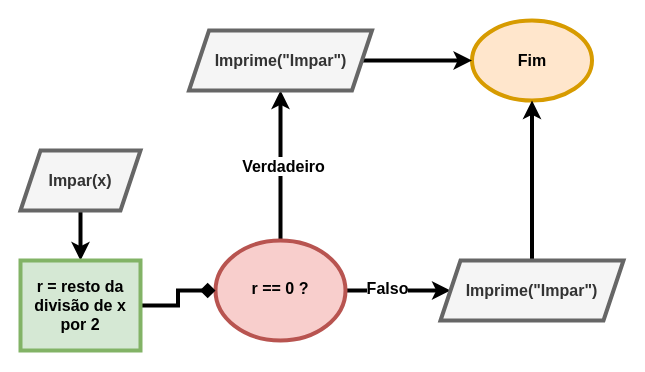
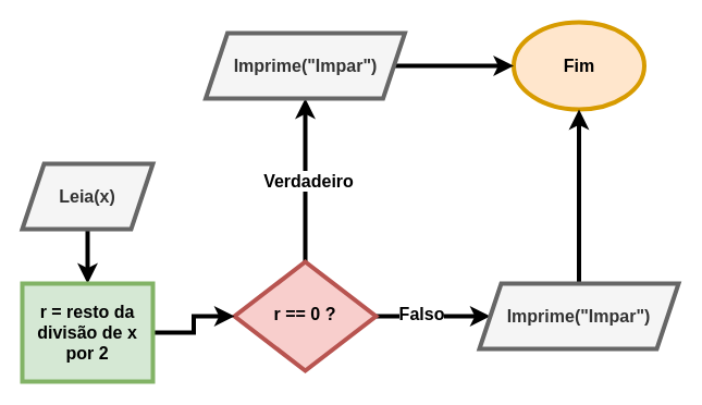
- <mxCell id="8" value="Impar(x)" style="shape=parallelogram;perimeter=parallelogramPerimeter;whiteSpace=wrap;html=1;fixedSize=1;strokeWidth=4;fontSize=16;fontStyle=1;fillColor=#f5f5f5;fontColor=#333333;strokeColor=#666666;" vertex="1" parent="1"><mxGeometry x="20" y="150" width="120" height="60" as="geometry" /></mxCell>
+ <mxCell id="8" value="Leia(x)" style="shape=parallelogram;perimeter=parallelogramPerimeter;whiteSpace=wrap;html=1;fixedSize=1;strokeWidth=4;fontSize=16;fontStyle=1;fillColor=#f5f5f5;fontColor=#333333;strokeColor=#666666;" vertex="1" parent="1"><mxGeometry x="20" y="150" width="120" height="60" as="geometry" /></mxCell>
- <mxCell id="9" style="edgeStyle=orthogonalEdgeStyle;rounded=0;orthogonalLoop=1;jettySize=auto;html=1;exitX=1;exitY=0.5;exitDx=0;exitDy=0;strokeWidth=4;fontSize=16;fontStyle=1;endArrow=diamond;" edge="1" parent="1" source="10" target="6"><mxGeometry relative="1" as="geometry" /></mxCell>
+ <mxCell id="9" style="edgeStyle=orthogonalEdgeStyle;rounded=0;orthogonalLoop=1;jettySize=auto;html=1;exitX=1;exitY=0.5;exitDx=0;exitDy=0;strokeWidth=4;fontSize=16;fontStyle=1" edge="1" parent="1" source="10" target="6"><mxGeometry relative="1" as="geometry" /></mxCell>
- <mxCell id="6" value="r == 0 ?" style="ellipse;whiteSpace=wrap;html=1;shadow=0;fontFamily=Helvetica;fontSize=16;align=center;strokeWidth=4;spacing=6;spacingTop=-4;fontStyle=1;fillColor=#f8cecc;strokeColor=#b85450;" parent="1" vertex="1"><mxGeometry x="215" y="240" width="130" height="100" as="geometry" /></mxCell>
+ <mxCell id="6" value="r == 0 ?" style="rhombus;whiteSpace=wrap;html=1;shadow=0;fontFamily=Helvetica;fontSize=16;align=center;strokeWidth=4;spacing=6;spacingTop=-4;fontStyle=1;fillColor=#f8cecc;strokeColor=#b85450;" parent="1" vertex="1"><mxGeometry x="215" y="240" width="130" height="100" as="geometry" /></mxCell>
